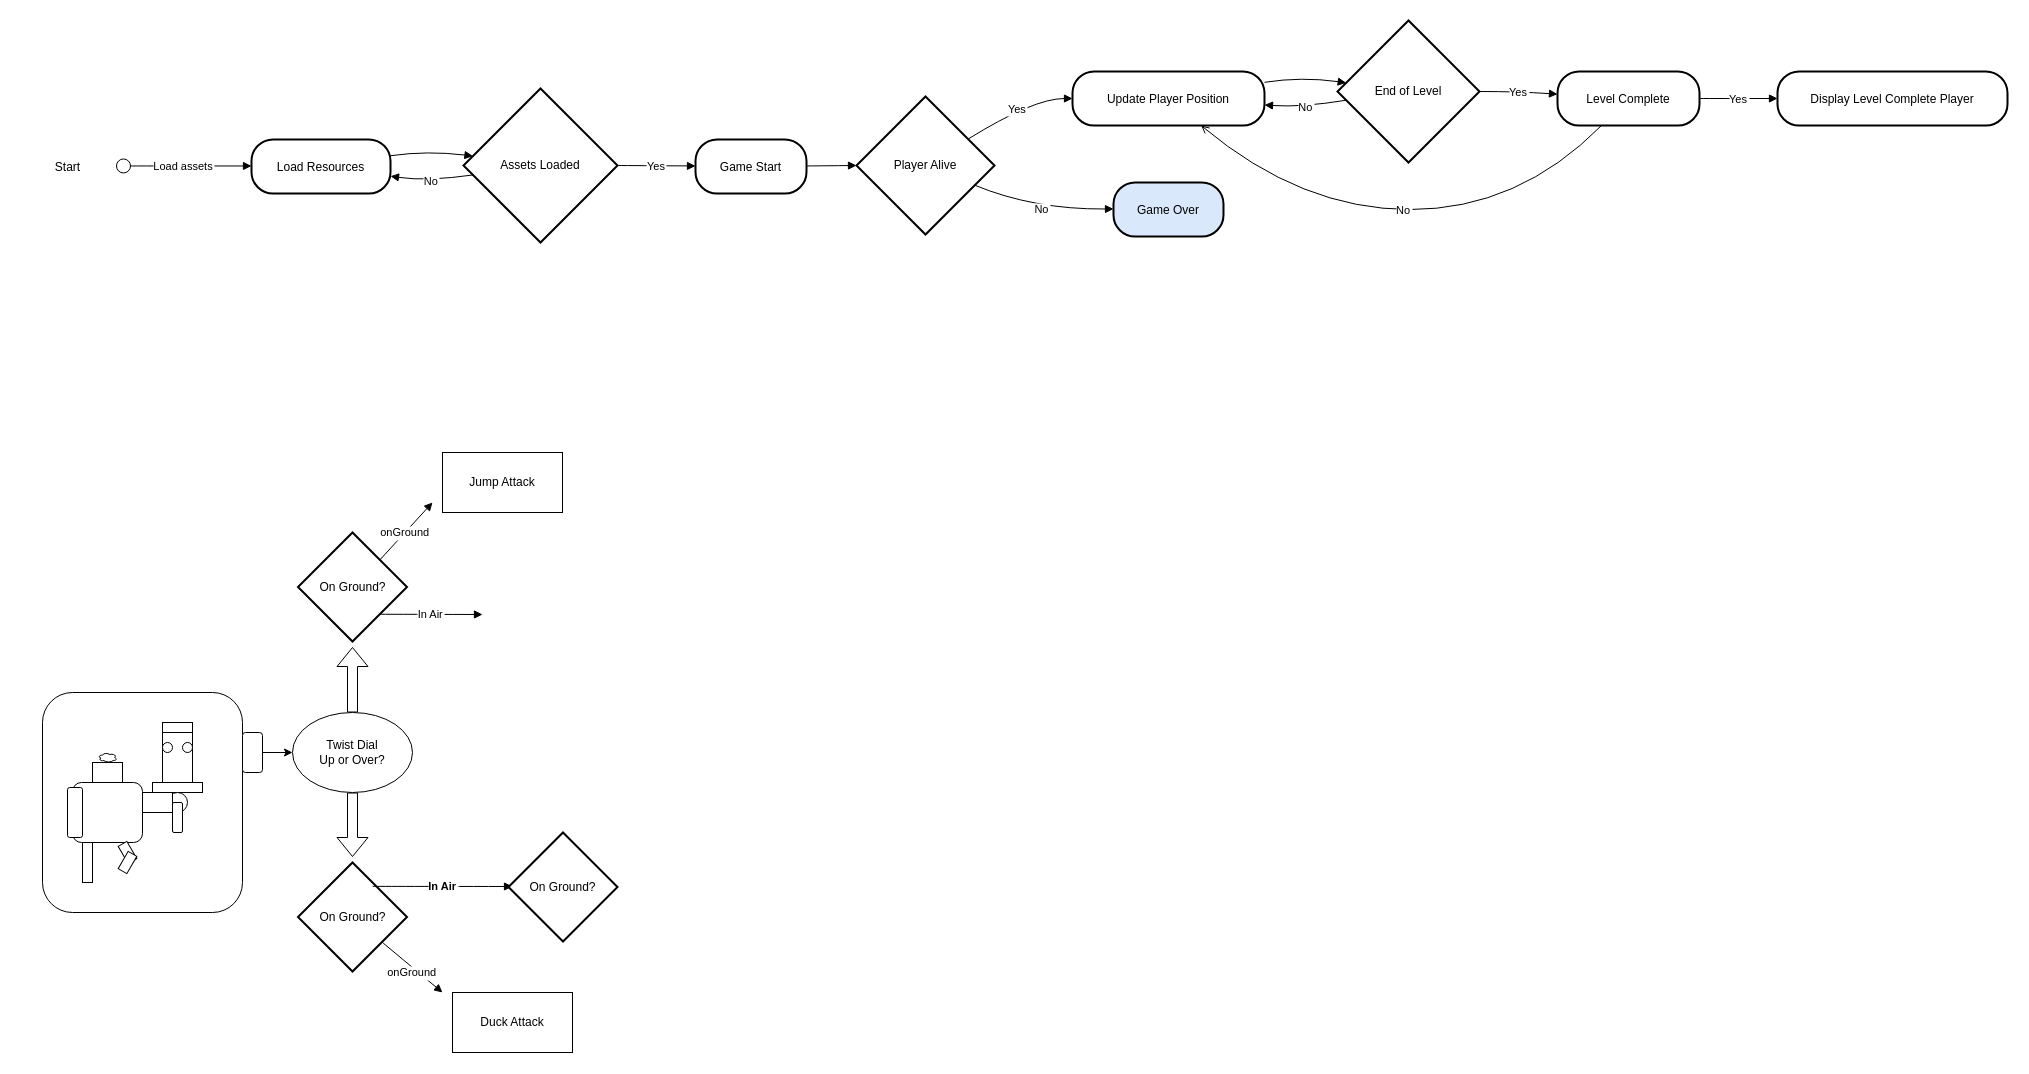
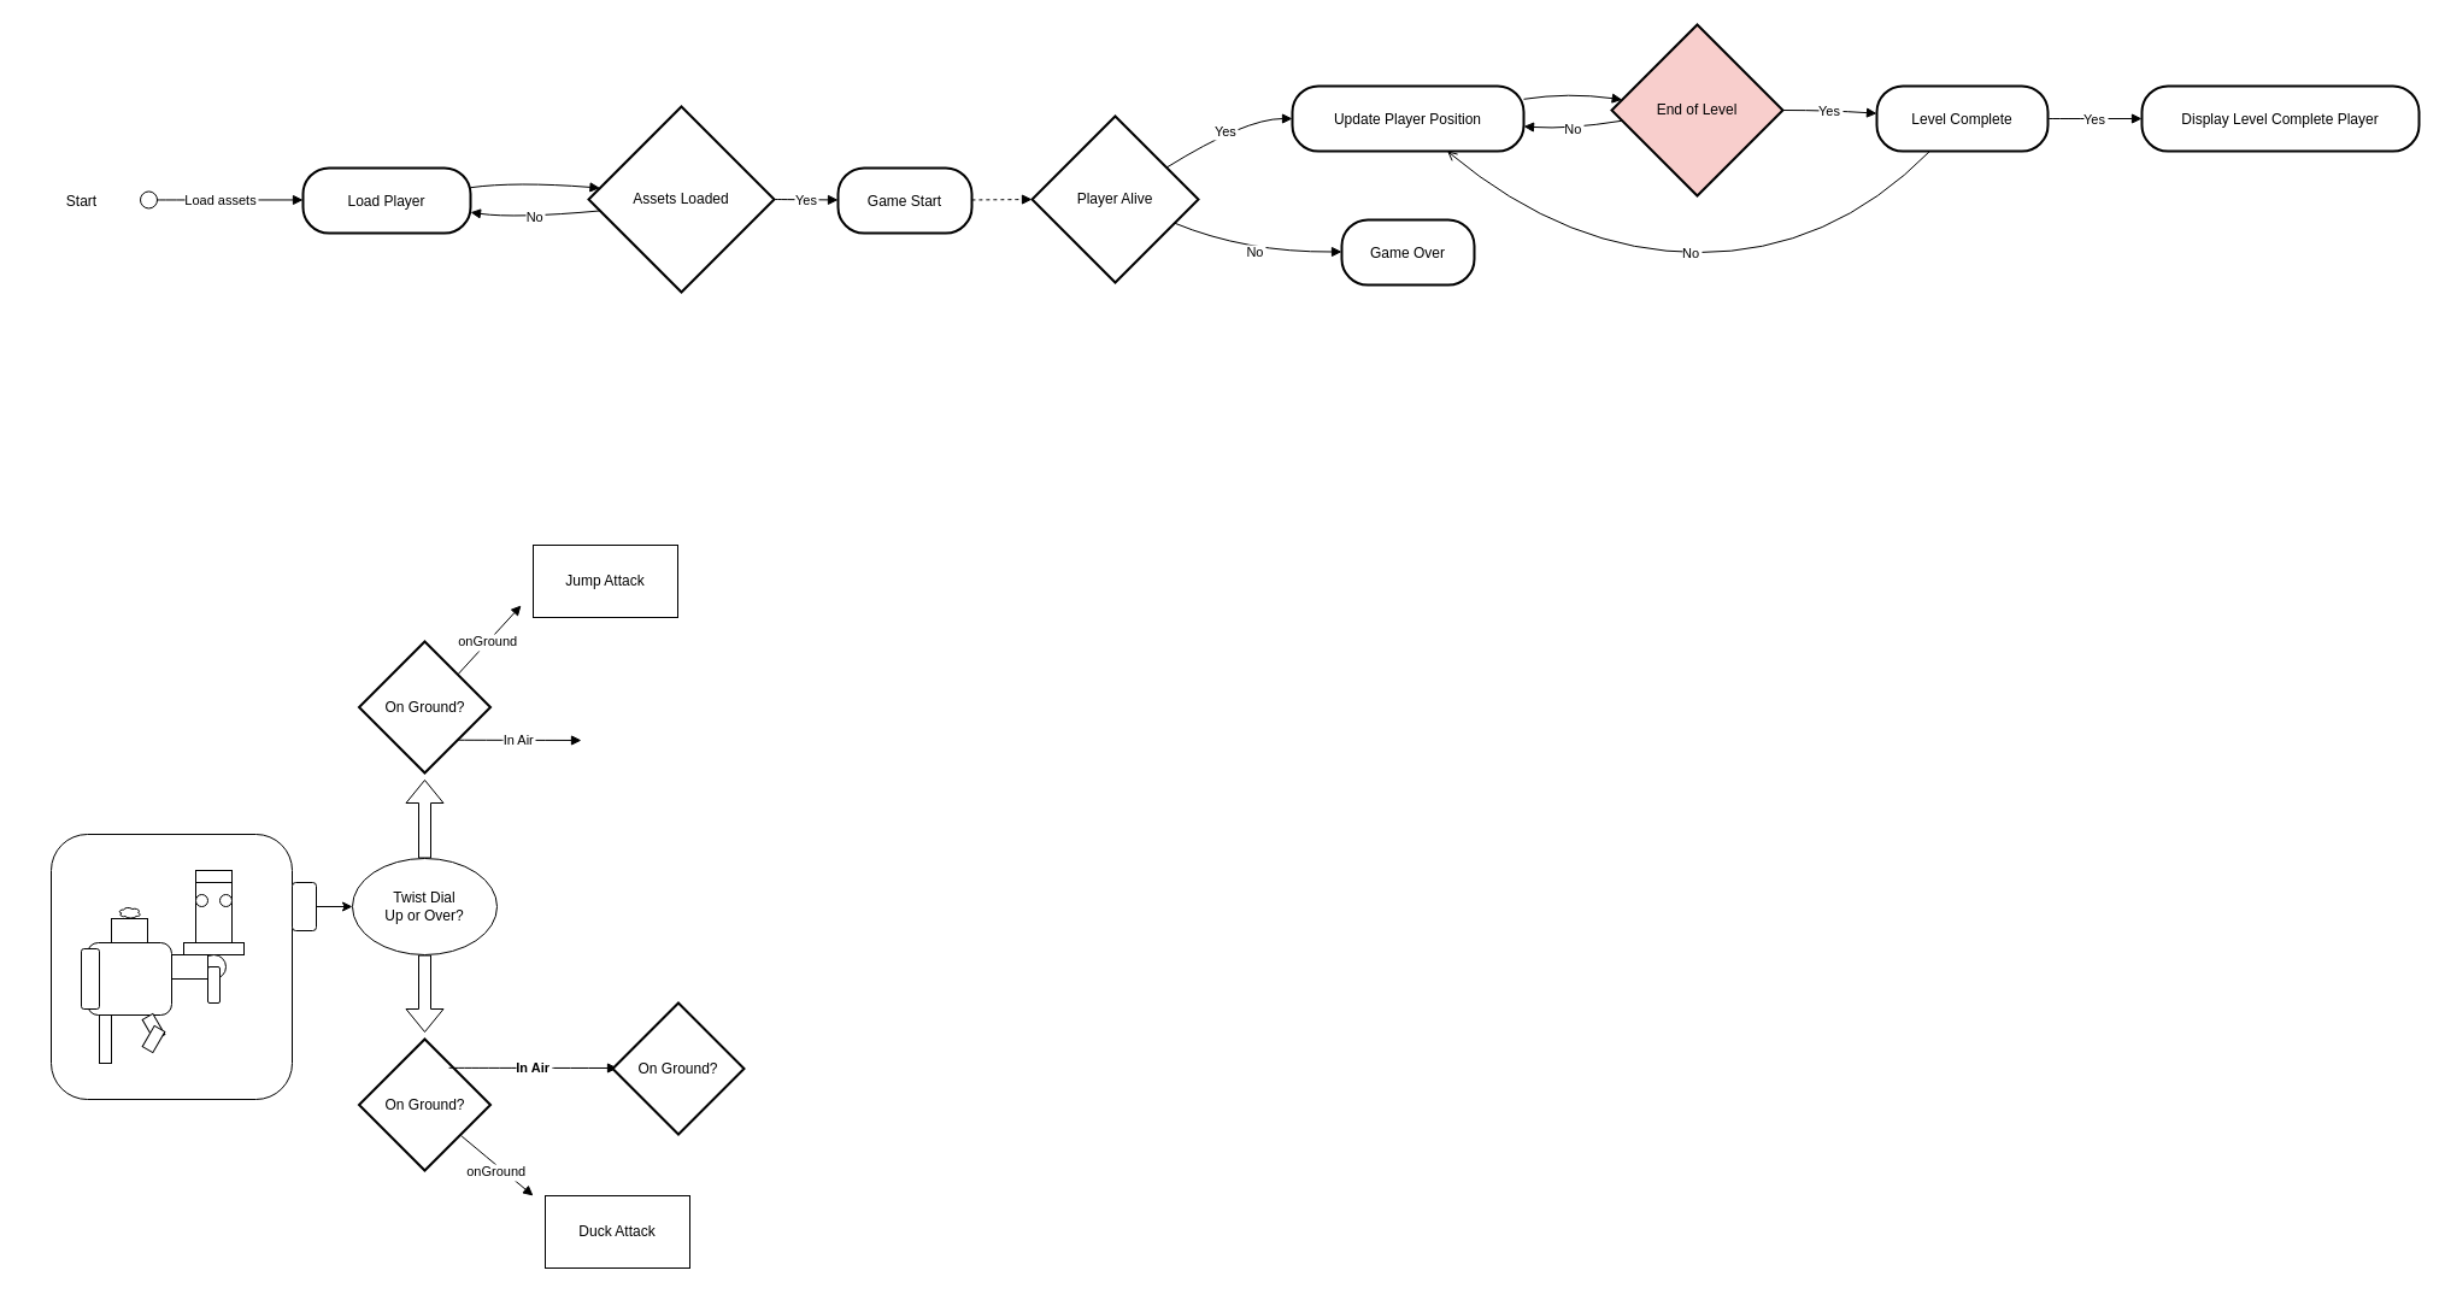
- <mxCell id="9" value="End of Level" style="rhombus;strokeWidth=2;whiteSpace=wrap;" parent="1" vertex="1"><mxGeometry x="1337" y="20" width="142" height="142" as="geometry" /></mxCell>
+ <mxCell id="9" value="End of Level" style="rhombus;strokeWidth=2;whiteSpace=wrap;fillColor=#f8cecc;" parent="1" vertex="1"><mxGeometry x="1337" y="20" width="142" height="142" as="geometry" /></mxCell>
- <mxCell id="4" value="Assets Loaded" style="rhombus;strokeWidth=2;whiteSpace=wrap;" parent="1" vertex="1"><mxGeometry x="463" y="88" width="154" height="154" as="geometry" /></mxCell>
+ <mxCell id="4" value="Assets Loaded" style="rhombus;strokeWidth=2;whiteSpace=wrap;" parent="1" vertex="1"><mxGeometry x="488" y="88" width="154" height="154" as="geometry" /></mxCell>
- <mxCell id="16" value="" style="curved=1;startArrow=none;endArrow=block;exitX=1;exitY=0.49;entryX=0;entryY=0.5;" parent="1" source="5" target="6" edge="1"><mxGeometry relative="1" as="geometry"><Array as="points" /></mxGeometry></mxCell>
+ <mxCell id="16" value="" style="curved=1;startArrow=none;endArrow=block;exitX=1;exitY=0.49;entryX=0;entryY=0.5;dashed=1;" parent="1" source="5" target="6" edge="1"><mxGeometry relative="1" as="geometry"><Array as="points" /></mxGeometry></mxCell>
- <mxCell id="3" value="Load Resources" style="rounded=1;arcSize=40;strokeWidth=2" parent="1" vertex="1"><mxGeometry x="251" y="139" width="139" height="54" as="geometry" /></mxCell>
+ <mxCell id="3" value="Load Player" style="rounded=1;arcSize=40;strokeWidth=2" parent="1" vertex="1"><mxGeometry x="251" y="139" width="139" height="54" as="geometry" /></mxCell>
- <mxCell id="8" value="Game Over" style="rounded=1;arcSize=40;strokeWidth=2;fillColor=#dae8fc;" parent="1" vertex="1"><mxGeometry x="1113" y="182" width="110" height="54" as="geometry" /></mxCell>
+ <mxCell id="8" value="Game Over" style="rounded=1;arcSize=40;strokeWidth=2" parent="1" vertex="1"><mxGeometry x="1113" y="182" width="110" height="54" as="geometry" /></mxCell>
